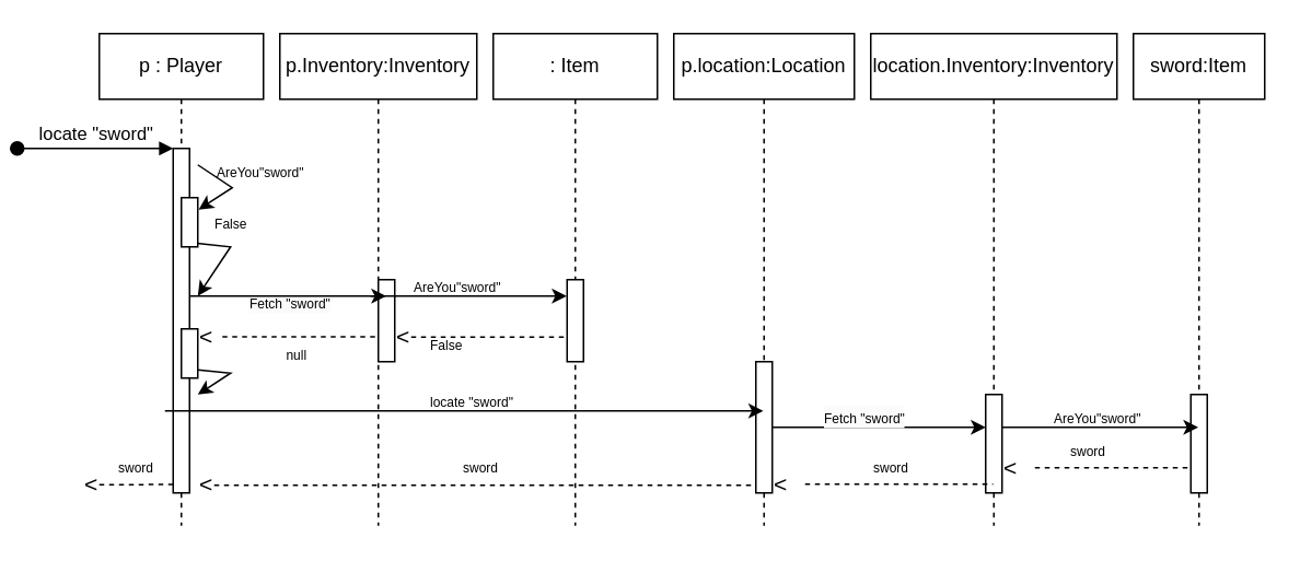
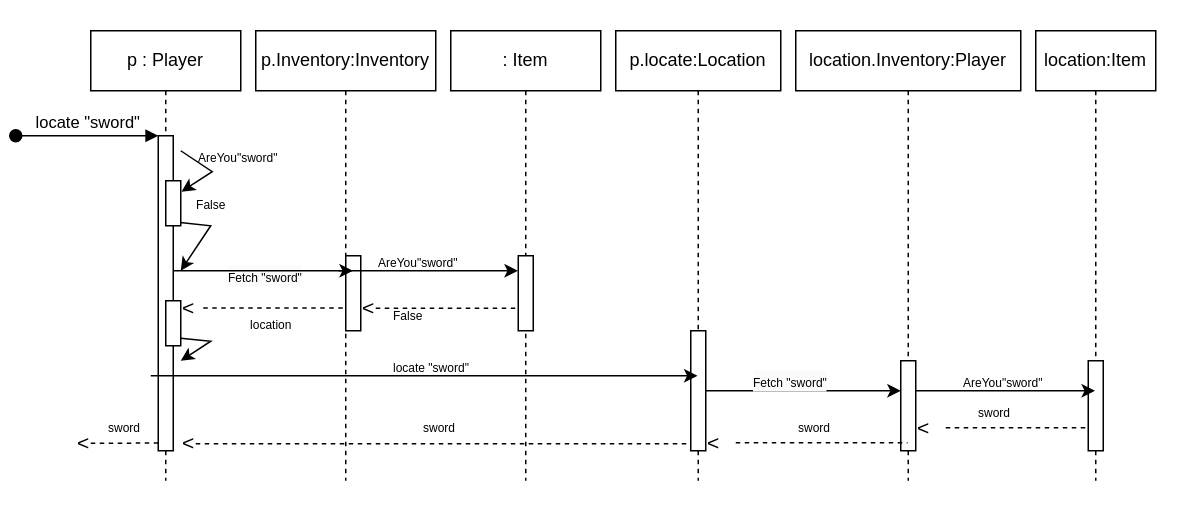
- <mxCell id="2" value="p.location:Location" style="shape=umlLifeline;perimeter=lifelinePerimeter;whiteSpace=wrap;html=1;container=0;dropTarget=0;collapsible=0;recursiveResize=0;outlineConnect=0;portConstraint=eastwest;newEdgeStyle={&quot;edgeStyle&quot;:&quot;elbowEdgeStyle&quot;,&quot;elbow&quot;:&quot;vertical&quot;,&quot;curved&quot;:0,&quot;rounded&quot;:0};" vertex="1" parent="1"><mxGeometry x="390" y="20" width="110" height="300" as="geometry" /></mxCell>
+ <mxCell id="2" value="p.locate:Location" style="shape=umlLifeline;perimeter=lifelinePerimeter;whiteSpace=wrap;html=1;container=0;dropTarget=0;collapsible=0;recursiveResize=0;outlineConnect=0;portConstraint=eastwest;newEdgeStyle={&quot;edgeStyle&quot;:&quot;elbowEdgeStyle&quot;,&quot;elbow&quot;:&quot;vertical&quot;,&quot;curved&quot;:0,&quot;rounded&quot;:0};" vertex="1" parent="1"><mxGeometry x="390" y="20" width="110" height="300" as="geometry" /></mxCell>
- <mxCell id="4" value="location.Inventory:Inventory" style="shape=umlLifeline;perimeter=lifelinePerimeter;whiteSpace=wrap;html=1;container=0;dropTarget=0;collapsible=0;recursiveResize=0;outlineConnect=0;portConstraint=eastwest;newEdgeStyle={&quot;edgeStyle&quot;:&quot;elbowEdgeStyle&quot;,&quot;elbow&quot;:&quot;vertical&quot;,&quot;curved&quot;:0,&quot;rounded&quot;:0};" vertex="1" parent="1"><mxGeometry x="510" y="20" width="150" height="300" as="geometry" /></mxCell>
+ <mxCell id="4" value="location.Inventory:Player" style="shape=umlLifeline;perimeter=lifelinePerimeter;whiteSpace=wrap;html=1;container=0;dropTarget=0;collapsible=0;recursiveResize=0;outlineConnect=0;portConstraint=eastwest;newEdgeStyle={&quot;edgeStyle&quot;:&quot;elbowEdgeStyle&quot;,&quot;elbow&quot;:&quot;vertical&quot;,&quot;curved&quot;:0,&quot;rounded&quot;:0};" vertex="1" parent="1"><mxGeometry x="510" y="20" width="150" height="300" as="geometry" /></mxCell>
- <mxCell id="40" value="sword:Item" style="shape=umlLifeline;perimeter=lifelinePerimeter;whiteSpace=wrap;html=1;container=0;dropTarget=0;collapsible=0;recursiveResize=0;outlineConnect=0;portConstraint=eastwest;newEdgeStyle={&quot;edgeStyle&quot;:&quot;elbowEdgeStyle&quot;,&quot;elbow&quot;:&quot;vertical&quot;,&quot;curved&quot;:0,&quot;rounded&quot;:0};" vertex="1" parent="1"><mxGeometry x="670" y="20" width="80" height="300" as="geometry" /></mxCell>
+ <mxCell id="40" value="location:Item" style="shape=umlLifeline;perimeter=lifelinePerimeter;whiteSpace=wrap;html=1;container=0;dropTarget=0;collapsible=0;recursiveResize=0;outlineConnect=0;portConstraint=eastwest;newEdgeStyle={&quot;edgeStyle&quot;:&quot;elbowEdgeStyle&quot;,&quot;elbow&quot;:&quot;vertical&quot;,&quot;curved&quot;:0,&quot;rounded&quot;:0};" vertex="1" parent="1"><mxGeometry x="670" y="20" width="80" height="300" as="geometry" /></mxCell>
- <mxCell id="28" value="&lt;font style=&quot;font-size: 8px;&quot;&gt;null&lt;/font&gt;" style="text;html=1;align=center;verticalAlign=middle;resizable=0;points=[];autosize=1;strokeColor=none;fillColor=none;" vertex="1" parent="6"><mxGeometry x="110" y="180" width="40" height="30" as="geometry" /></mxCell>
+ <mxCell id="28" value="&lt;font style=&quot;font-size: 8px;&quot;&gt;location&lt;/font&gt;" style="text;html=1;align=center;verticalAlign=middle;resizable=0;points=[];autosize=1;strokeColor=none;fillColor=none;" vertex="1" parent="6"><mxGeometry x="110" y="180" width="40" height="30" as="geometry" /></mxCell>
